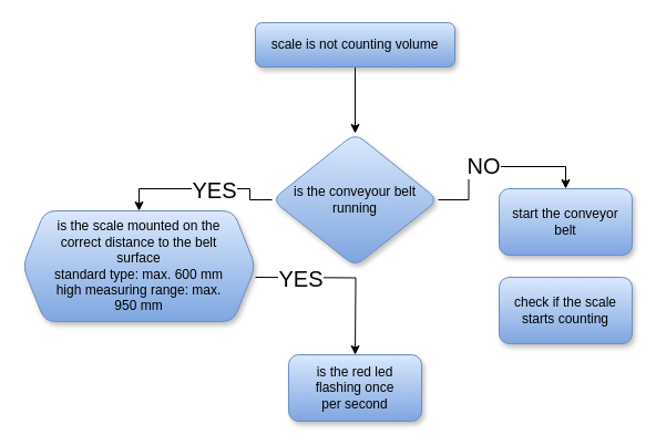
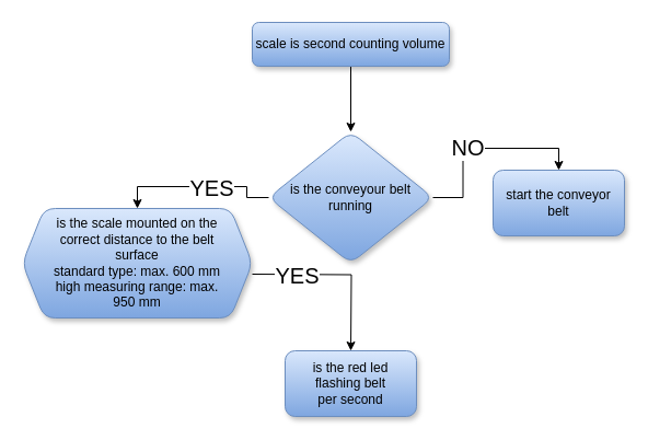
- <mxCell id="3" value="scale is not counting volume" style="rounded=1;whiteSpace=wrap;html=1;fillColor=#dae8fc;gradientColor=#7ea6e0;strokeColor=#6c8ebf;shadow=1;" parent="1" vertex="1"><mxGeometry x="230" y="20" width="180" height="40" as="geometry" /></mxCell>
+ <mxCell id="3" value="scale is second counting volume" style="rounded=1;whiteSpace=wrap;html=1;fillColor=#dae8fc;gradientColor=#7ea6e0;strokeColor=#6c8ebf;shadow=1;" parent="1" vertex="1"><mxGeometry x="230" y="20" width="180" height="40" as="geometry" /></mxCell>
- <mxCell id="9" value="start the conveyor belt" style="rounded=1;whiteSpace=wrap;html=1;fillColor=#dae8fc;gradientColor=#7ea6e0;strokeColor=#6c8ebf;shadow=1;" parent="1" vertex="1"><mxGeometry x="450" y="170" width="120" height="60" as="geometry" /></mxCell>
+ <mxCell id="9" value="start the conveyor belt" style="rounded=1;whiteSpace=wrap;html=1;fillColor=#dae8fc;gradientColor=#7ea6e0;strokeColor=#6c8ebf;shadow=1;" parent="1" vertex="1"><mxGeometry x="450" y="155" width="120" height="60" as="geometry" /></mxCell>
- <mxCell id="10" value="check if the scale starts counting" style="rounded=1;whiteSpace=wrap;html=1;fillColor=#dae8fc;gradientColor=#7ea6e0;strokeColor=#6c8ebf;shadow=1;" parent="1" vertex="1"><mxGeometry x="450" y="250" width="120" height="60" as="geometry" /></mxCell>
- <mxCell id="14" value="is the red led flashing once per second" style="rounded=1;whiteSpace=wrap;html=1;fillColor=#dae8fc;gradientColor=#7ea6e0;strokeColor=#6c8ebf;align=center;verticalAlign=middle;spacingLeft=20;spacingRight=20;spacingTop=0;spacing=0;fontFamily=Helvetica;fontSize=12;fontColor=default;perimeter=rectanglePerimeter;shadow=1;" parent="1" vertex="1"><mxGeometry x="260" y="320" width="120" height="60" as="geometry" /></mxCell>
+ <mxCell id="14" value="is the red led flashing belt per second" style="rounded=1;whiteSpace=wrap;html=1;fillColor=#dae8fc;gradientColor=#7ea6e0;strokeColor=#6c8ebf;align=center;verticalAlign=middle;spacingLeft=20;spacingRight=20;spacingTop=0;spacing=0;fontFamily=Helvetica;fontSize=12;fontColor=default;perimeter=rectanglePerimeter;shadow=1;" parent="1" vertex="1"><mxGeometry x="260" y="320" width="120" height="60" as="geometry" /></mxCell>
